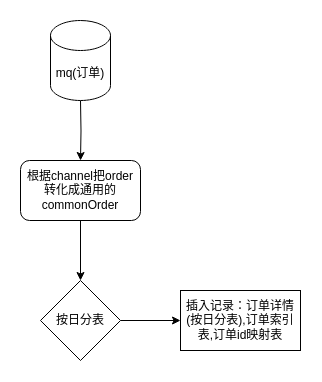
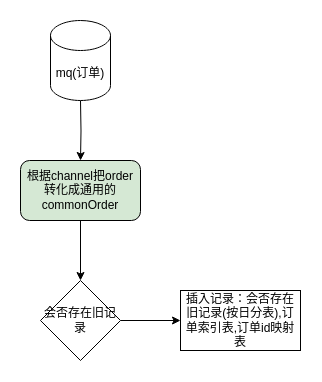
- <mxCell id="4" value="根据channel把order转化成通用的commonOrder" style="rounded=1;whiteSpace=wrap;html=1;" vertex="1" parent="1"><mxGeometry x="20" y="160" width="120" height="60" as="geometry" /></mxCell>
+ <mxCell id="4" value="根据channel把order转化成通用的commonOrder" style="rounded=1;whiteSpace=wrap;html=1;fillColor=#d5e8d4;" vertex="1" parent="1"><mxGeometry x="20" y="160" width="120" height="60" as="geometry" /></mxCell>
- <mxCell id="6" value="按日分表" style="rhombus;whiteSpace=wrap;html=1;" vertex="1" parent="1"><mxGeometry x="40" y="280" width="80" height="80" as="geometry" /></mxCell>
+ <mxCell id="6" value="会否存在旧记录" style="rhombus;whiteSpace=wrap;html=1;" vertex="1" parent="1"><mxGeometry x="40" y="280" width="80" height="80" as="geometry" /></mxCell>
- <mxCell id="7" value="插入记录：订单详情(按日分表),订单索引表,订单id映射表" style="whiteSpace=wrap;html=1;" vertex="1" parent="1"><mxGeometry x="180" y="290" width="120" height="60" as="geometry" /></mxCell>
+ <mxCell id="7" value="插入记录：会否存在旧记录(按日分表),订单索引表,订单id映射表" style="whiteSpace=wrap;html=1;" vertex="1" parent="1"><mxGeometry x="180" y="290" width="120" height="60" as="geometry" /></mxCell>
